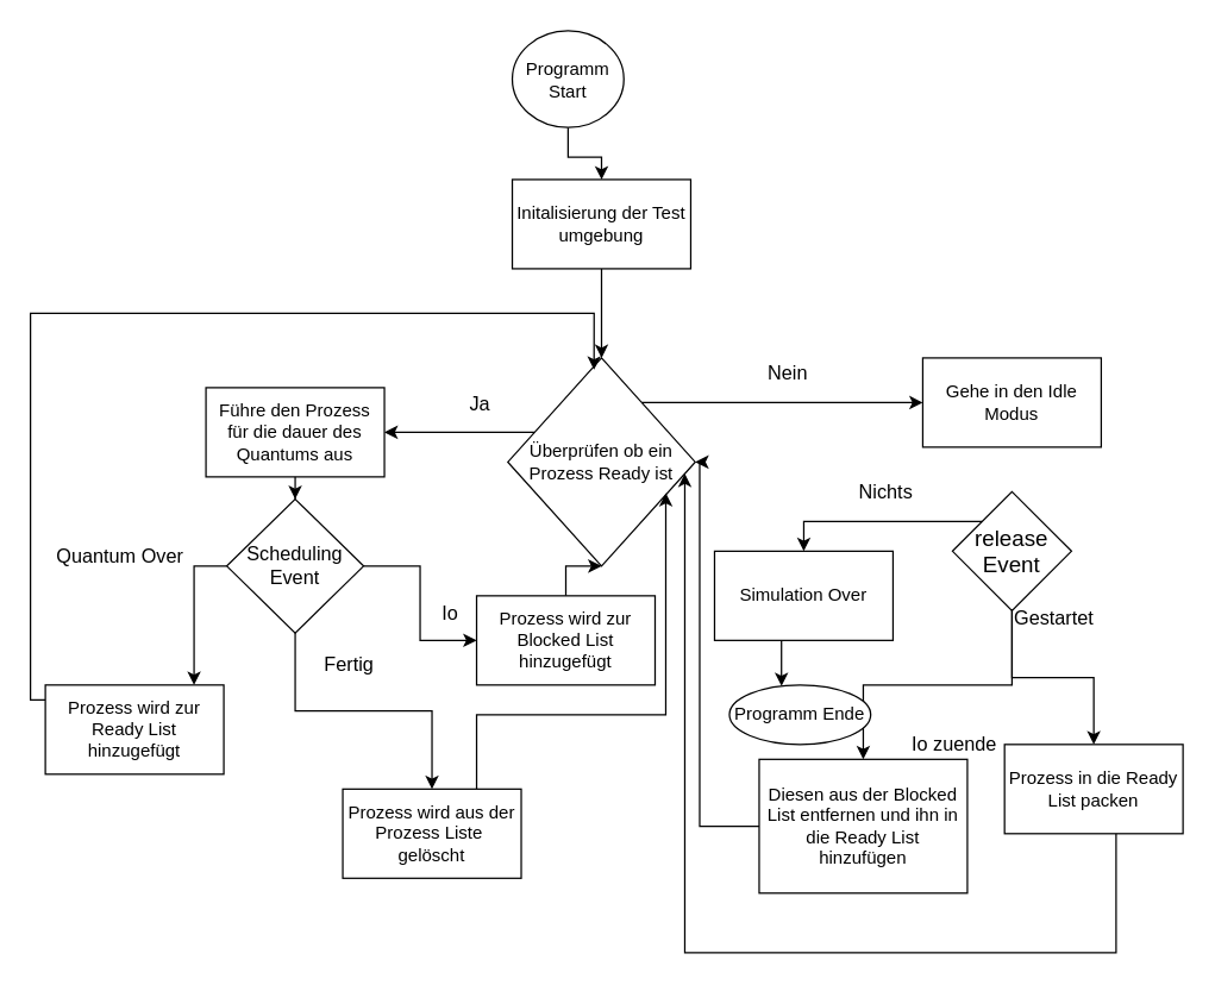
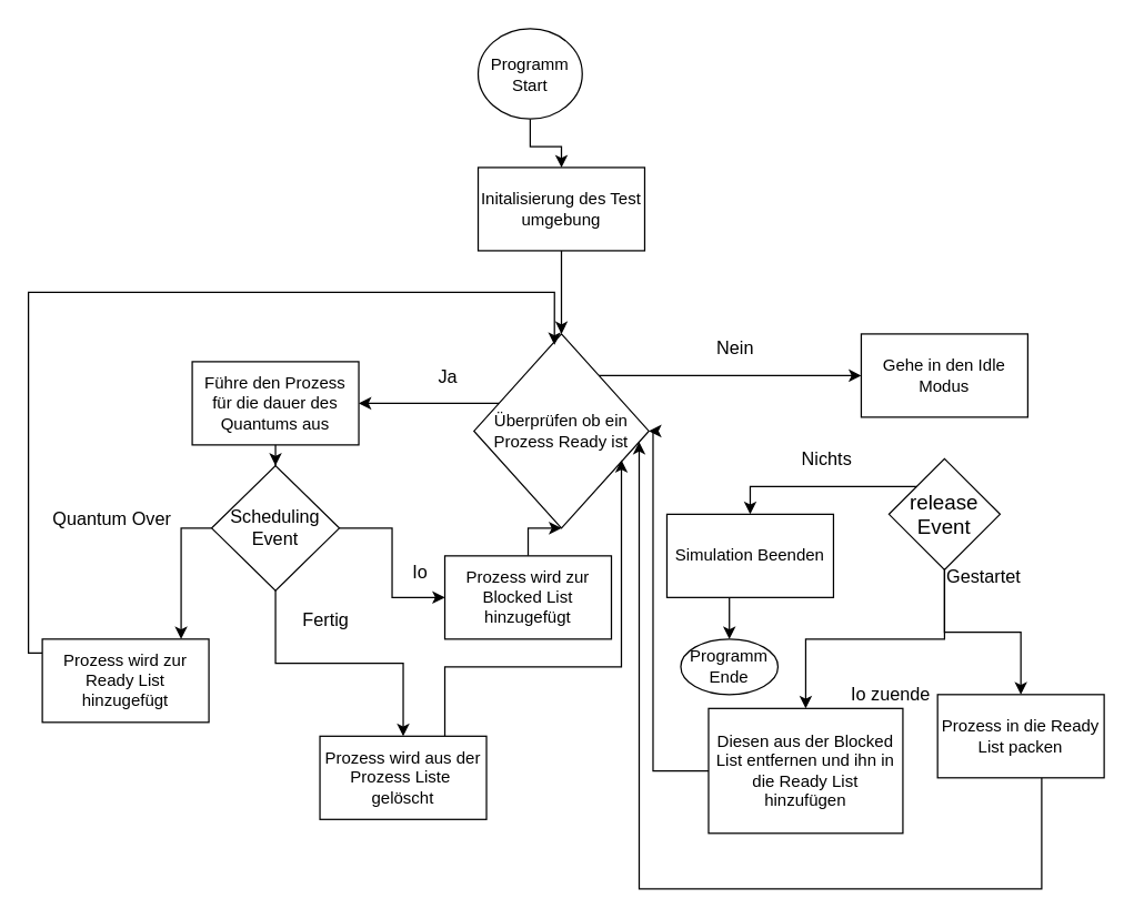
- <mxCell id="5" value="&lt;div&gt;Initalisierung der Test umgebung&lt;/div&gt;" style="rounded=0;whiteSpace=wrap;html=1;" parent="1" vertex="1"><mxGeometry x="344" y="120" width="120" height="60" as="geometry" /></mxCell>
+ <mxCell id="5" value="&lt;div&gt;Initalisierung des Test umgebung&lt;/div&gt;" style="rounded=0;whiteSpace=wrap;html=1;" parent="1" vertex="1"><mxGeometry x="344" y="120" width="120" height="60" as="geometry" /></mxCell>
- <mxCell id="28" value="Simulation Over" style="whiteSpace=wrap;html=1;rounded=0;" parent="1" vertex="1"><mxGeometry x="480" y="370" width="120" height="60" as="geometry" /></mxCell>
+ <mxCell id="28" value="Simulation Beenden" style="whiteSpace=wrap;html=1;rounded=0;" parent="1" vertex="1"><mxGeometry x="480" y="370" width="120" height="60" as="geometry" /></mxCell>
- <mxCell id="33" value="Programm Ende" style="ellipse;whiteSpace=wrap;html=1;" vertex="1" parent="1"><mxGeometry x="490" y="460" width="95" height="40" as="geometry" /></mxCell>
+ <mxCell id="33" value="Programm Ende" style="ellipse;whiteSpace=wrap;html=1;" vertex="1" parent="1"><mxGeometry x="490" y="460" width="70" height="40" as="geometry" /></mxCell>
